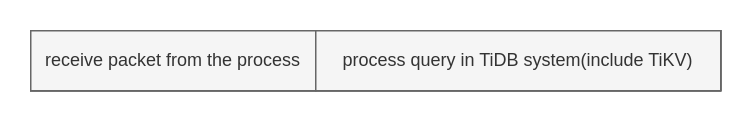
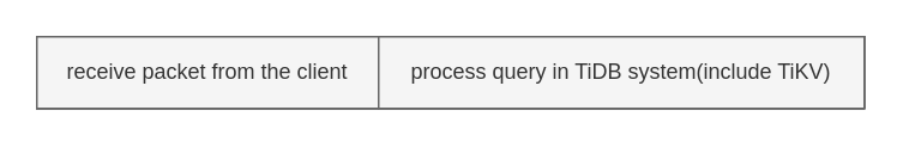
- <mxCell id="3" value="receive packet from the process" style="rounded=0;whiteSpace=wrap;html=1;fillColor=#f5f5f5;fontColor=#333333;strokeColor=#666666;" parent="1" vertex="1"><mxGeometry x="20" y="20" width="190" height="40" as="geometry" /></mxCell>
+ <mxCell id="3" value="receive packet from the client" style="rounded=0;whiteSpace=wrap;html=1;fillColor=#f5f5f5;fontColor=#333333;strokeColor=#666666;" parent="1" vertex="1"><mxGeometry x="20" y="20" width="190" height="40" as="geometry" /></mxCell>
